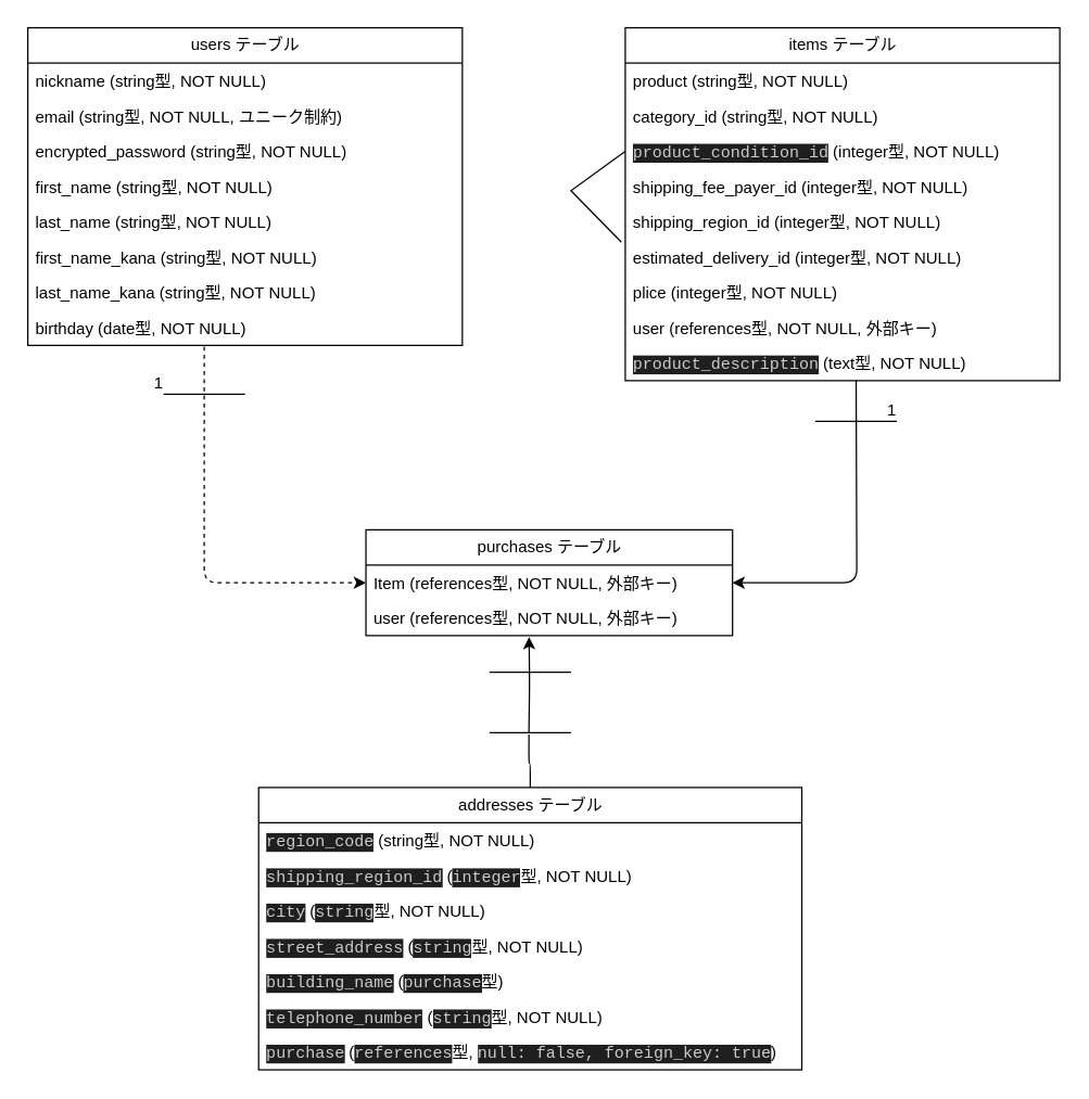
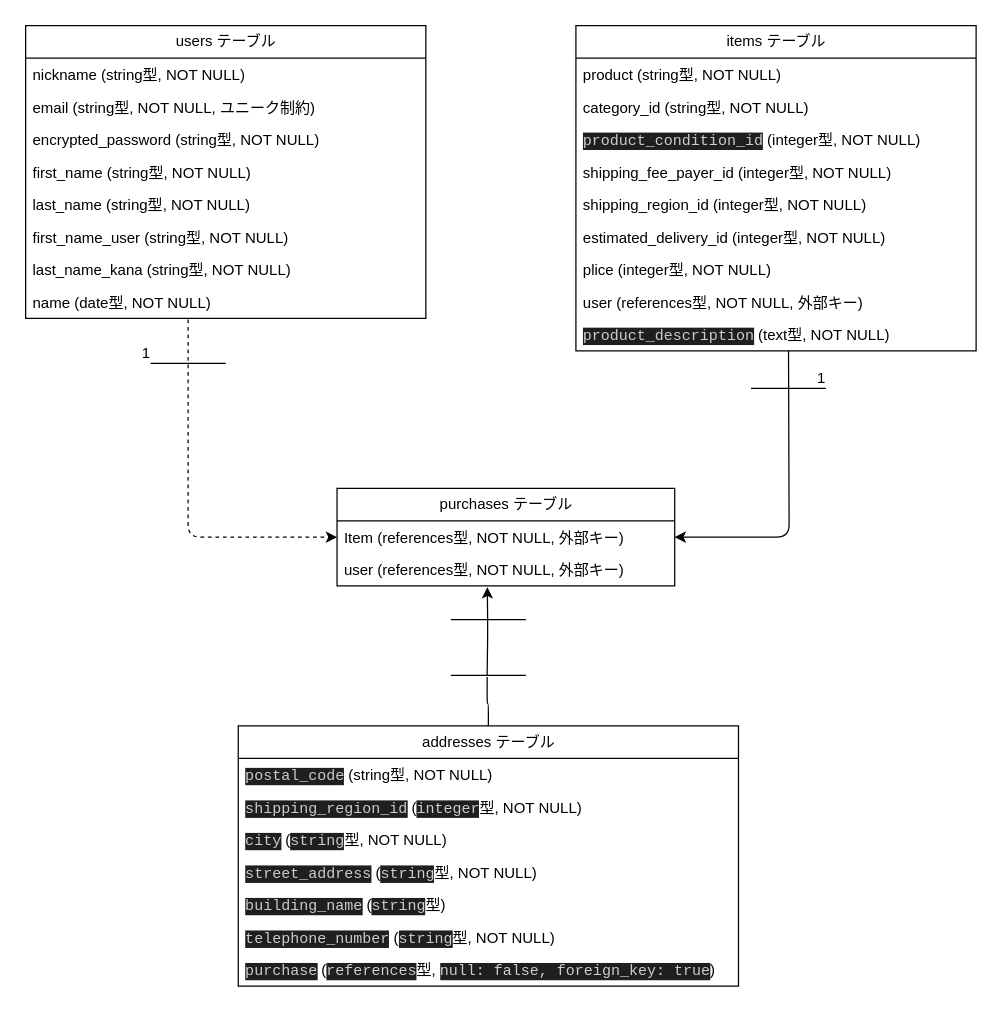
- <mxCell id="20" value="" style="endArrow=none;html=1;rounded=0;entryX=-0.009;entryY=0.077;entryDx=0;entryDy=0;entryPerimeter=0;exitX=0;exitY=0.5;exitDx=0;exitDy=0;" parent="11" source="14" target="17" edge="1"><mxGeometry relative="1" as="geometry"><mxPoint x="-210" y="220" as="sourcePoint" /><mxPoint x="-50" y="220" as="targetPoint" /><Array as="points"><mxPoint x="-40" y="120" /></Array></mxGeometry></mxCell>
- <mxCell id="8" value="&lt;span style=&quot;text-align: center;&quot;&gt;first_name_kana (string型, NOT NULL)&lt;/span&gt;" style="text;strokeColor=none;fillColor=none;align=left;verticalAlign=top;spacingLeft=4;spacingRight=4;overflow=hidden;rotatable=0;points=[[0,0.5],[1,0.5]];portConstraint=eastwest;whiteSpace=wrap;html=1;" parent="2" vertex="1"><mxGeometry y="156" width="320" height="26" as="geometry" /></mxCell>
+ <mxCell id="8" value="&lt;span style=&quot;text-align: center;&quot;&gt;first_name_user (string型, NOT NULL)&lt;/span&gt;" style="text;strokeColor=none;fillColor=none;align=left;verticalAlign=top;spacingLeft=4;spacingRight=4;overflow=hidden;rotatable=0;points=[[0,0.5],[1,0.5]];portConstraint=eastwest;whiteSpace=wrap;html=1;" parent="2" vertex="1"><mxGeometry y="156" width="320" height="26" as="geometry" /></mxCell>
- <mxCell id="10" value="&lt;span style=&quot;text-align: center;&quot;&gt;birthday (date型, NOT NULL)&lt;/span&gt;" style="text;strokeColor=none;fillColor=none;align=left;verticalAlign=top;spacingLeft=4;spacingRight=4;overflow=hidden;rotatable=0;points=[[0,0.5],[1,0.5]];portConstraint=eastwest;whiteSpace=wrap;html=1;" parent="2" vertex="1"><mxGeometry y="208" width="320" height="26" as="geometry" /></mxCell>
+ <mxCell id="10" value="&lt;span style=&quot;text-align: center;&quot;&gt;name (date型, NOT NULL)&lt;/span&gt;" style="text;strokeColor=none;fillColor=none;align=left;verticalAlign=top;spacingLeft=4;spacingRight=4;overflow=hidden;rotatable=0;points=[[0,0.5],[1,0.5]];portConstraint=eastwest;whiteSpace=wrap;html=1;" parent="2" vertex="1"><mxGeometry y="208" width="320" height="26" as="geometry" /></mxCell>
- <mxCell id="33" value="&lt;span style=&quot;background-color: rgb(31, 31, 31); color: rgb(204, 204, 204); font-family: Menlo, Monaco, &amp;quot;Courier New&amp;quot;, monospace;&quot;&gt;region_code&lt;/span&gt;&lt;span style=&quot;text-align: center;&quot;&gt;&amp;nbsp;(string型, NOT NULL)&lt;/span&gt;" style="text;strokeColor=none;fillColor=none;align=left;verticalAlign=top;spacingLeft=4;spacingRight=4;overflow=hidden;rotatable=0;points=[[0,0.5],[1,0.5]];portConstraint=eastwest;whiteSpace=wrap;html=1;" parent="32" vertex="1"><mxGeometry y="26" width="400" height="26" as="geometry" /></mxCell>
+ <mxCell id="33" value="&lt;span style=&quot;background-color: rgb(31, 31, 31); color: rgb(204, 204, 204); font-family: Menlo, Monaco, &amp;quot;Courier New&amp;quot;, monospace;&quot;&gt;postal_code&lt;/span&gt;&lt;span style=&quot;text-align: center;&quot;&gt;&amp;nbsp;(string型, NOT NULL)&lt;/span&gt;" style="text;strokeColor=none;fillColor=none;align=left;verticalAlign=top;spacingLeft=4;spacingRight=4;overflow=hidden;rotatable=0;points=[[0,0.5],[1,0.5]];portConstraint=eastwest;whiteSpace=wrap;html=1;" parent="32" vertex="1"><mxGeometry y="26" width="400" height="26" as="geometry" /></mxCell>
- <mxCell id="37" value="&lt;span style=&quot;background-color: rgb(31, 31, 31); color: rgb(204, 204, 204); font-family: Menlo, Monaco, &amp;quot;Courier New&amp;quot;, monospace;&quot;&gt;building_name&lt;/span&gt;&lt;span style=&quot;text-align: center;&quot;&gt;&amp;nbsp;(&lt;/span&gt;&lt;span style=&quot;background-color: rgb(31, 31, 31); color: rgb(204, 204, 204); font-family: Menlo, Monaco, &amp;quot;Courier New&amp;quot;, monospace;&quot;&gt;purchase&lt;/span&gt;&lt;span style=&quot;text-align: center; background-color: initial;&quot;&gt;型)&lt;/span&gt;" style="text;strokeColor=none;fillColor=none;align=left;verticalAlign=top;spacingLeft=4;spacingRight=4;overflow=hidden;rotatable=0;points=[[0,0.5],[1,0.5]];portConstraint=eastwest;whiteSpace=wrap;html=1;" parent="32" vertex="1"><mxGeometry y="130" width="400" height="26" as="geometry" /></mxCell>
+ <mxCell id="37" value="&lt;span style=&quot;background-color: rgb(31, 31, 31); color: rgb(204, 204, 204); font-family: Menlo, Monaco, &amp;quot;Courier New&amp;quot;, monospace;&quot;&gt;building_name&lt;/span&gt;&lt;span style=&quot;text-align: center;&quot;&gt;&amp;nbsp;(&lt;/span&gt;&lt;span style=&quot;background-color: rgb(31, 31, 31); color: rgb(204, 204, 204); font-family: Menlo, Monaco, &amp;quot;Courier New&amp;quot;, monospace;&quot;&gt;string&lt;/span&gt;&lt;span style=&quot;text-align: center; background-color: initial;&quot;&gt;型)&lt;/span&gt;" style="text;strokeColor=none;fillColor=none;align=left;verticalAlign=top;spacingLeft=4;spacingRight=4;overflow=hidden;rotatable=0;points=[[0,0.5],[1,0.5]];portConstraint=eastwest;whiteSpace=wrap;html=1;" parent="32" vertex="1"><mxGeometry y="130" width="400" height="26" as="geometry" /></mxCell>
